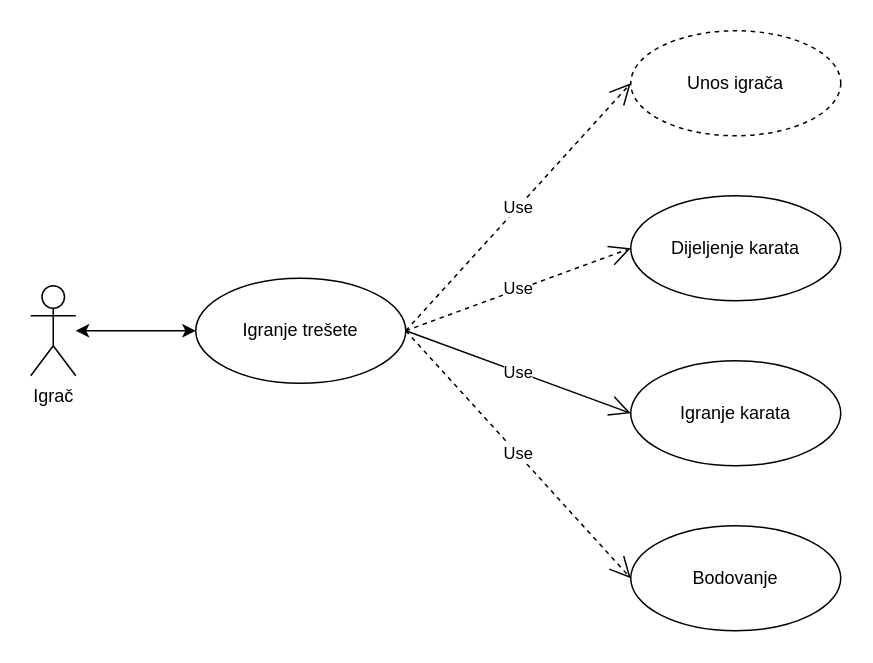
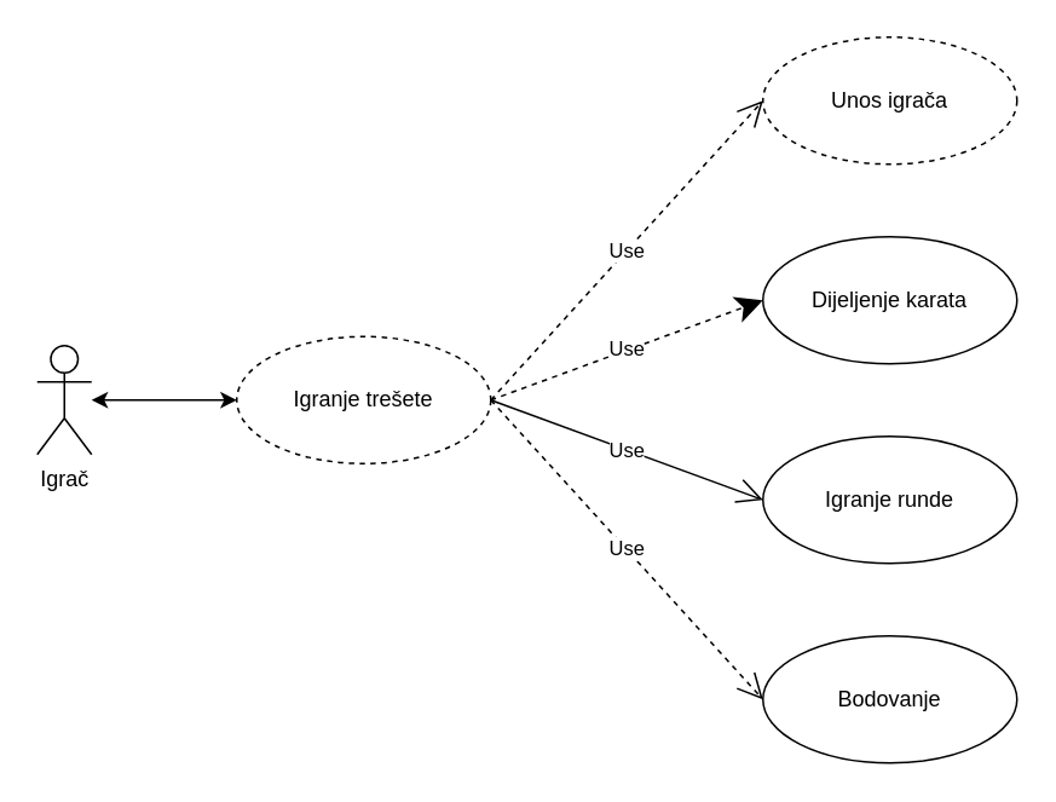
- <mxCell id="12" value="Use" style="endArrow=open;endSize=12;dashed=1;html=1;exitX=1;exitY=0.5;exitDx=0;exitDy=0;entryX=0;entryY=0.5;entryDx=0;entryDy=0;" parent="1" source="3" target="8" edge="1"><mxGeometry width="160" relative="1" as="geometry"><mxPoint x="300" y="250" as="sourcePoint" /><mxPoint x="385.197" y="175.367" as="targetPoint" /></mxGeometry></mxCell>
+ <mxCell id="12" value="Use" style="endArrow=classic;endSize=12;dashed=1;html=1;exitX=1;exitY=0.5;exitDx=0;exitDy=0;entryX=0;entryY=0.5;entryDx=0;entryDy=0;" parent="1" source="3" target="8" edge="1"><mxGeometry width="160" relative="1" as="geometry"><mxPoint x="300" y="250" as="sourcePoint" /><mxPoint x="385.197" y="175.367" as="targetPoint" /></mxGeometry></mxCell>
- <mxCell id="3" value="Igranje trešete" style="ellipse;whiteSpace=wrap;html=1;" parent="1" vertex="1"><mxGeometry x="130" y="185" width="140" height="70" as="geometry" /></mxCell>
+ <mxCell id="3" value="Igranje trešete" style="ellipse;whiteSpace=wrap;html=1;dashed=1;" parent="1" vertex="1"><mxGeometry x="130" y="185" width="140" height="70" as="geometry" /></mxCell>
- <mxCell id="6" value="Igranje karata" style="ellipse;whiteSpace=wrap;html=1;" parent="1" vertex="1"><mxGeometry x="420" y="240" width="140" height="70" as="geometry" /></mxCell>
+ <mxCell id="6" value="Igranje runde" style="ellipse;whiteSpace=wrap;html=1;" parent="1" vertex="1"><mxGeometry x="420" y="240" width="140" height="70" as="geometry" /></mxCell>
